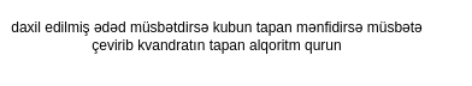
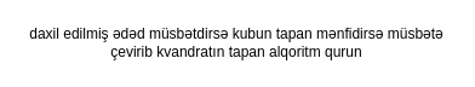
- <mxCell id="2" value="daxil edilmiş ədəd müsbətdirsə kubun tapan mənfidirsə müsbətə çevirib kvandratın tapan alqoritm qurun" style="text;html=1;align=center;verticalAlign=middle;whiteSpace=wrap;rounded=0;" vertex="1" parent="1"><mxGeometry x="5" y="15" width="350" height="30" as="geometry" /></mxCell>
+ <mxCell id="2" value="daxil edilmiş ədəd müsbətdirsə kubun tapan mənfidirsə müsbətə çevirib kvandratın tapan alqoritm qurun" style="text;html=1;align=center;verticalAlign=middle;whiteSpace=wrap;rounded=0;" vertex="1" parent="1"><mxGeometry x="20" y="20" width="350" height="30" as="geometry" /></mxCell>
